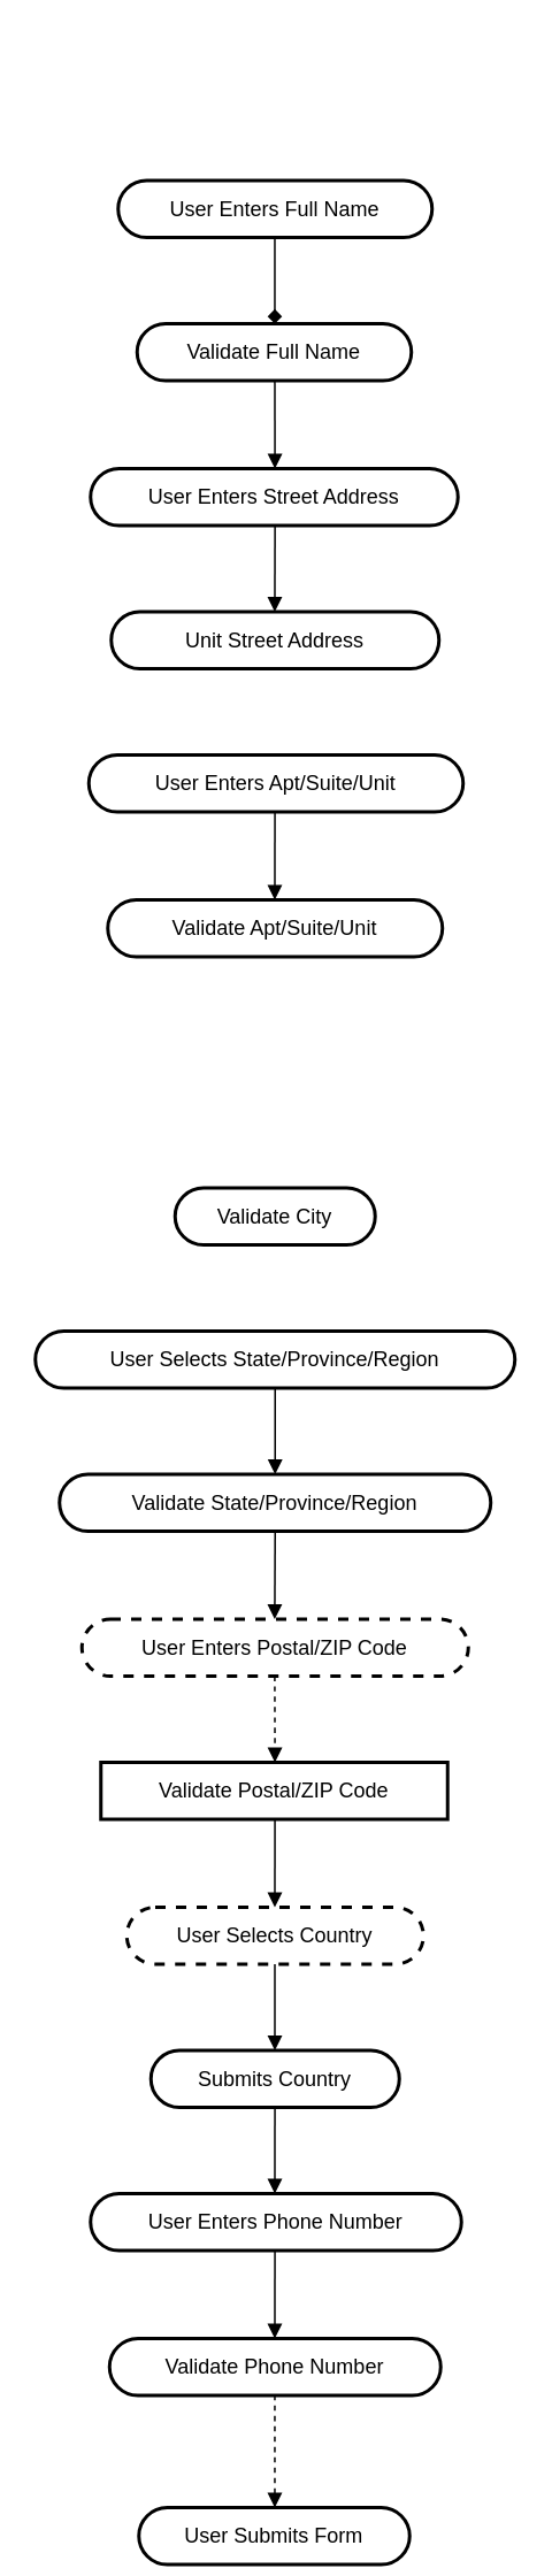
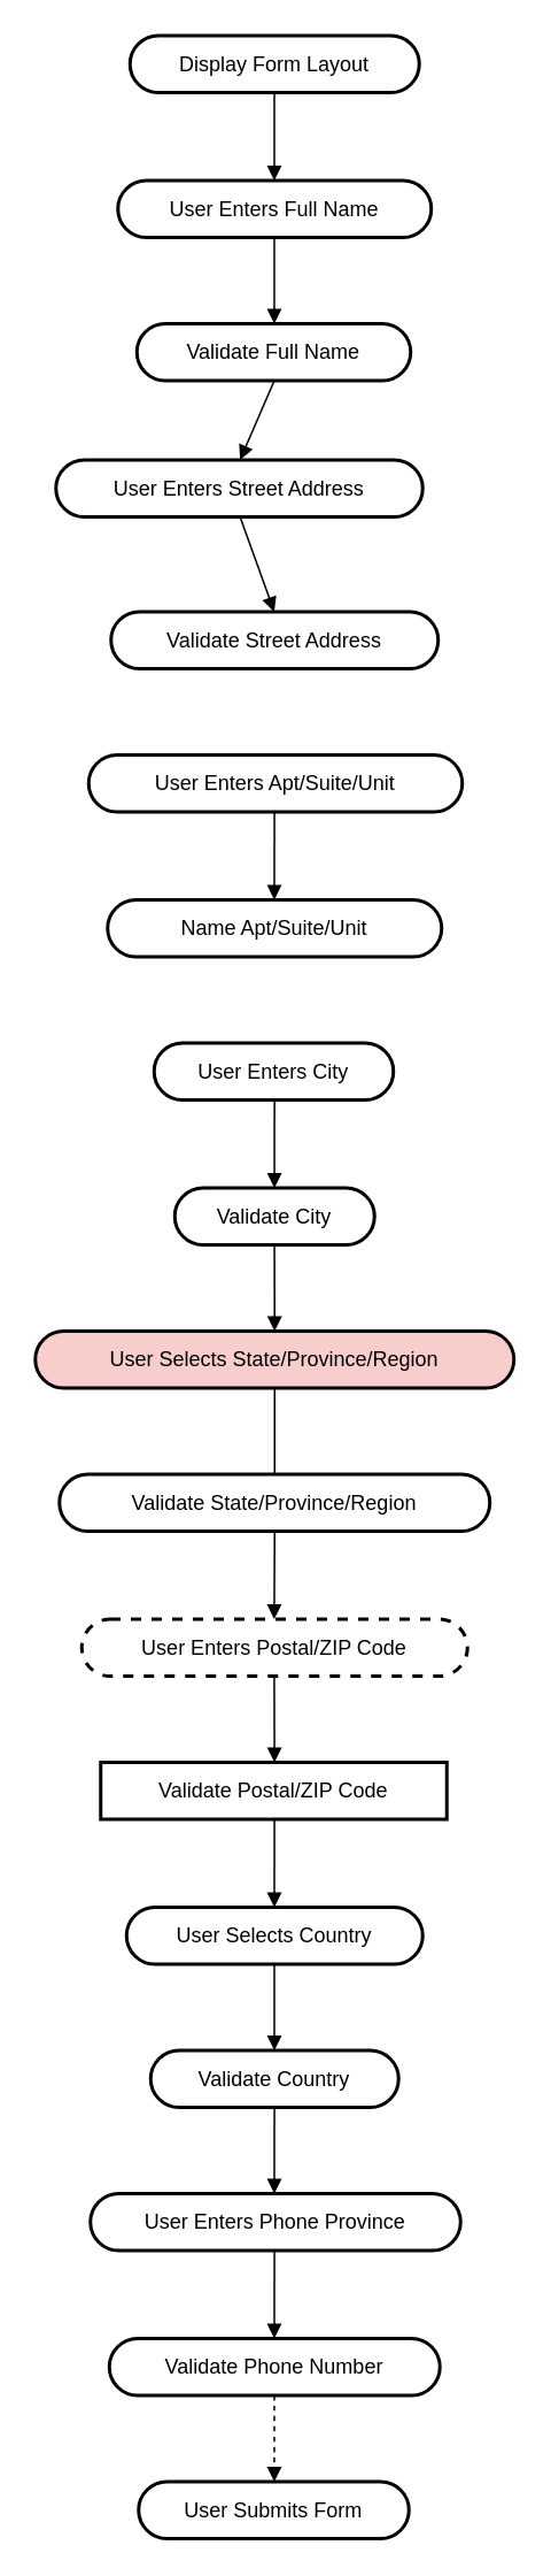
+ <mxCell id="2" value="Display Form Layout" style="rounded=1;whiteSpace=wrap;arcSize=50;strokeWidth=2;" vertex="1" parent="1"><mxGeometry x="75" y="20" width="168" height="33" as="geometry" /></mxCell>
+ <mxCell id="20" value="" style="curved=1;startArrow=none;endArrow=block;exitX=0.499;exitY=1.024;entryX=0.499;entryY=-0.006;rounded=0;" edge="1" parent="1" source="2" target="3"><mxGeometry relative="1" as="geometry"><Array as="points" /></mxGeometry></mxCell>
- <mxCell id="21" value="" style="curved=1;startArrow=none;endArrow=diamond;exitX=0.499;exitY=1.006;entryX=0.502;entryY=0.006;rounded=0;" edge="1" parent="1" source="3" target="4"><mxGeometry relative="1" as="geometry"><Array as="points" /></mxGeometry></mxCell>
+ <mxCell id="21" value="" style="curved=1;startArrow=none;endArrow=block;exitX=0.499;exitY=1.006;entryX=0.502;entryY=0.006;rounded=0;" edge="1" parent="1" source="3" target="4"><mxGeometry relative="1" as="geometry"><Array as="points" /></mxGeometry></mxCell>
- <mxCell id="5" value="User Enters Street Address" style="rounded=1;whiteSpace=wrap;arcSize=50;strokeWidth=2;" vertex="1" parent="1"><mxGeometry x="52" y="271" width="213" height="33" as="geometry" /></mxCell>
+ <mxCell id="5" value="User Enters Street Address" style="rounded=1;whiteSpace=wrap;arcSize=50;strokeWidth=2;" vertex="1" parent="1"><mxGeometry x="32" y="266" width="213" height="33" as="geometry" /></mxCell>
- <mxCell id="6" value="Unit Street Address" style="rounded=1;whiteSpace=wrap;arcSize=50;strokeWidth=2;" vertex="1" parent="1"><mxGeometry x="64" y="354" width="190" height="33" as="geometry" /></mxCell>
+ <mxCell id="6" value="Validate Street Address" style="rounded=1;whiteSpace=wrap;arcSize=50;strokeWidth=2;" vertex="1" parent="1"><mxGeometry x="64" y="354" width="190" height="33" as="geometry" /></mxCell>
- <mxCell id="8" value="Validate Apt/Suite/Unit" style="rounded=1;whiteSpace=wrap;arcSize=50;strokeWidth=2;" vertex="1" parent="1"><mxGeometry x="62" y="521" width="194" height="33" as="geometry" /></mxCell>
+ <mxCell id="8" value="Name Apt/Suite/Unit" style="rounded=1;whiteSpace=wrap;arcSize=50;strokeWidth=2;" vertex="1" parent="1"><mxGeometry x="62" y="521" width="194" height="33" as="geometry" /></mxCell>
+ <mxCell id="9" value="User Enters City" style="rounded=1;whiteSpace=wrap;arcSize=50;strokeWidth=2;" vertex="1" parent="1"><mxGeometry x="89" y="604" width="139" height="33" as="geometry" /></mxCell>
+ <mxCell id="25" value="" style="curved=1;startArrow=none;endArrow=block;exitX=0.503;exitY=1.018;entryX=0.499;entryY=-0.012;rounded=0;" edge="1" parent="1" source="9" target="10"><mxGeometry relative="1" as="geometry"><Array as="points" /></mxGeometry></mxCell>
+ <mxCell id="26" value="" style="curved=1;startArrow=none;endArrow=block;exitX=0.499;exitY=1.0;entryX=0.5;entryY=4.624e-7;rounded=0;" edge="1" parent="1" source="10" target="11"><mxGeometry relative="1" as="geometry"><Array as="points" /></mxGeometry></mxCell>
- <mxCell id="11" value="User Selects State/Province/Region" style="rounded=1;whiteSpace=wrap;arcSize=50;strokeWidth=2;" vertex="1" parent="1"><mxGeometry x="20" y="771" width="278" height="33" as="geometry" /></mxCell>
+ <mxCell id="11" value="User Selects State/Province/Region" style="rounded=1;whiteSpace=wrap;arcSize=50;strokeWidth=2;fillColor=#f8cecc;" vertex="1" parent="1"><mxGeometry x="20" y="771" width="278" height="33" as="geometry" /></mxCell>
- <mxCell id="27" value="" style="curved=1;startArrow=none;endArrow=block;exitX=0.5;exitY=1.012;entryX=0.5;entryY=0.012;rounded=0;" edge="1" parent="1" source="11" target="12"><mxGeometry relative="1" as="geometry"><Array as="points" /></mxGeometry></mxCell>
+ <mxCell id="27" value="" style="curved=1;startArrow=none;endArrow=none;exitX=0.5;exitY=1.012;entryX=0.5;entryY=0.012;rounded=0;" edge="1" parent="1" source="11" target="12"><mxGeometry relative="1" as="geometry"><Array as="points" /></mxGeometry></mxCell>
- <mxCell id="29" value="" style="curved=1;startArrow=none;endArrow=block;exitX=0.499;exitY=1.006;entryX=0.502;entryY=0.006;rounded=0;dashed=1;" edge="1" parent="1" source="13" target="14"><mxGeometry relative="1" as="geometry"><Array as="points" /></mxGeometry></mxCell>
+ <mxCell id="29" value="" style="curved=1;startArrow=none;endArrow=block;exitX=0.499;exitY=1.006;entryX=0.502;entryY=0.006;rounded=0;" edge="1" parent="1" source="13" target="14"><mxGeometry relative="1" as="geometry"><Array as="points" /></mxGeometry></mxCell>
- <mxCell id="15" value="User Selects Country" style="rounded=1;whiteSpace=wrap;arcSize=50;strokeWidth=2;dashed=1;" vertex="1" parent="1"><mxGeometry x="73" y="1105" width="172" height="33" as="geometry" /></mxCell>
+ <mxCell id="15" value="User Selects Country" style="rounded=1;whiteSpace=wrap;arcSize=50;strokeWidth=2;" vertex="1" parent="1"><mxGeometry x="73" y="1105" width="172" height="33" as="geometry" /></mxCell>
- <mxCell id="16" value="Submits Country" style="rounded=1;whiteSpace=wrap;arcSize=50;strokeWidth=2;" vertex="1" parent="1"><mxGeometry x="87" y="1188" width="144" height="33" as="geometry" /></mxCell>
+ <mxCell id="16" value="Validate Country" style="rounded=1;whiteSpace=wrap;arcSize=50;strokeWidth=2;" vertex="1" parent="1"><mxGeometry x="87" y="1188" width="144" height="33" as="geometry" /></mxCell>
- <mxCell id="17" value="User Enters Phone Number" style="rounded=1;whiteSpace=wrap;arcSize=50;strokeWidth=2;" vertex="1" parent="1"><mxGeometry x="52" y="1271" width="215" height="33" as="geometry" /></mxCell>
+ <mxCell id="17" value="User Enters Phone Province" style="rounded=1;whiteSpace=wrap;arcSize=50;strokeWidth=2;" vertex="1" parent="1"><mxGeometry x="52" y="1271" width="215" height="33" as="geometry" /></mxCell>
- <mxCell id="19" value="User Submits Form" style="rounded=1;whiteSpace=wrap;arcSize=50;strokeWidth=2;" vertex="1" parent="1"><mxGeometry x="80" y="1453" width="157" height="33" as="geometry" /></mxCell>
+ <mxCell id="19" value="User Submits Form" style="rounded=1;whiteSpace=wrap;arcSize=50;strokeWidth=2;" vertex="1" parent="1"><mxGeometry x="80" y="1438" width="157" height="33" as="geometry" /></mxCell>
